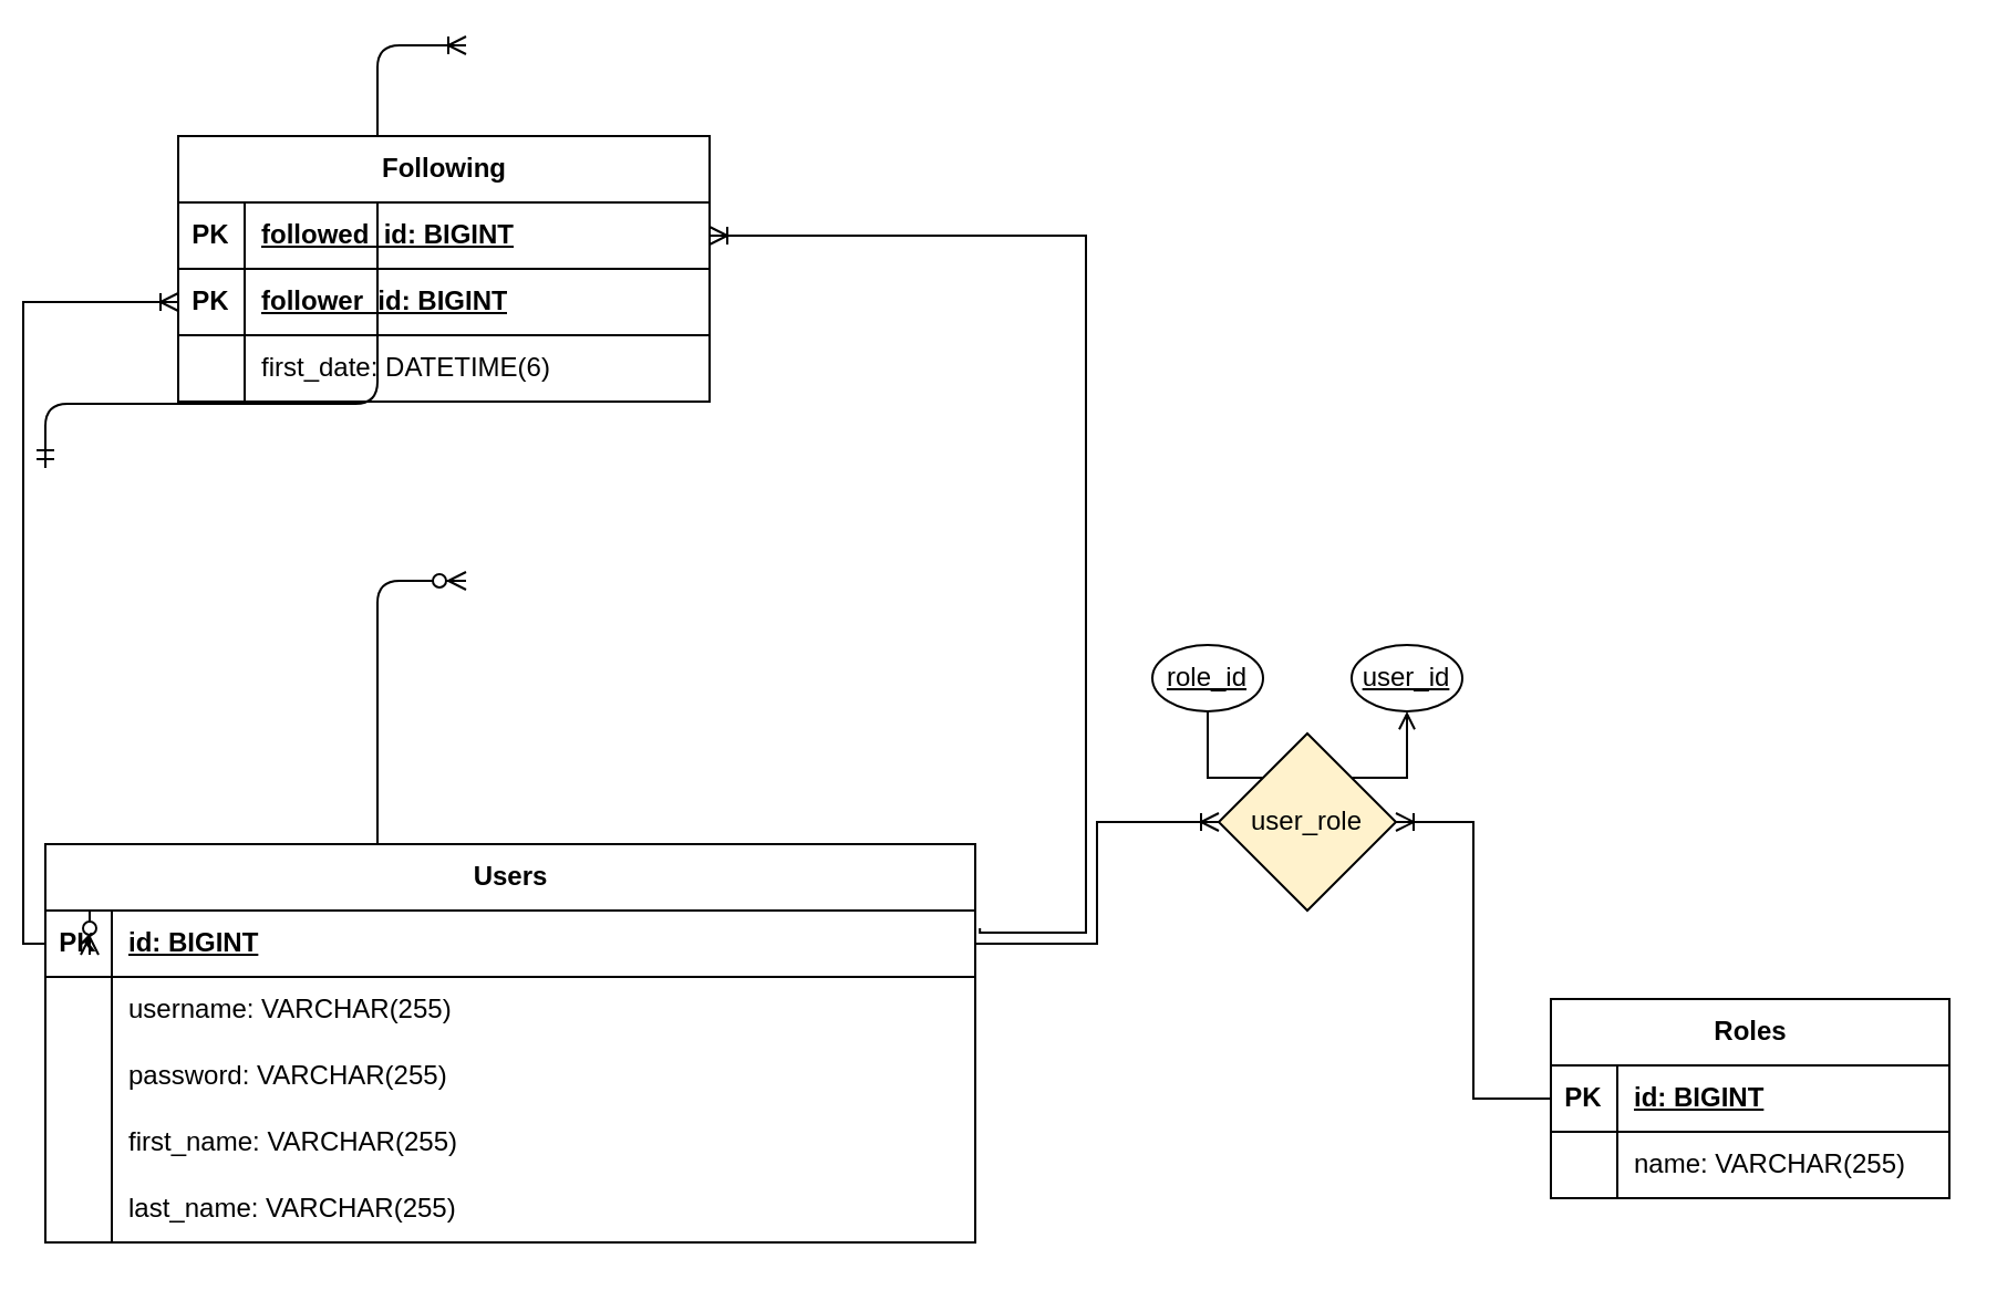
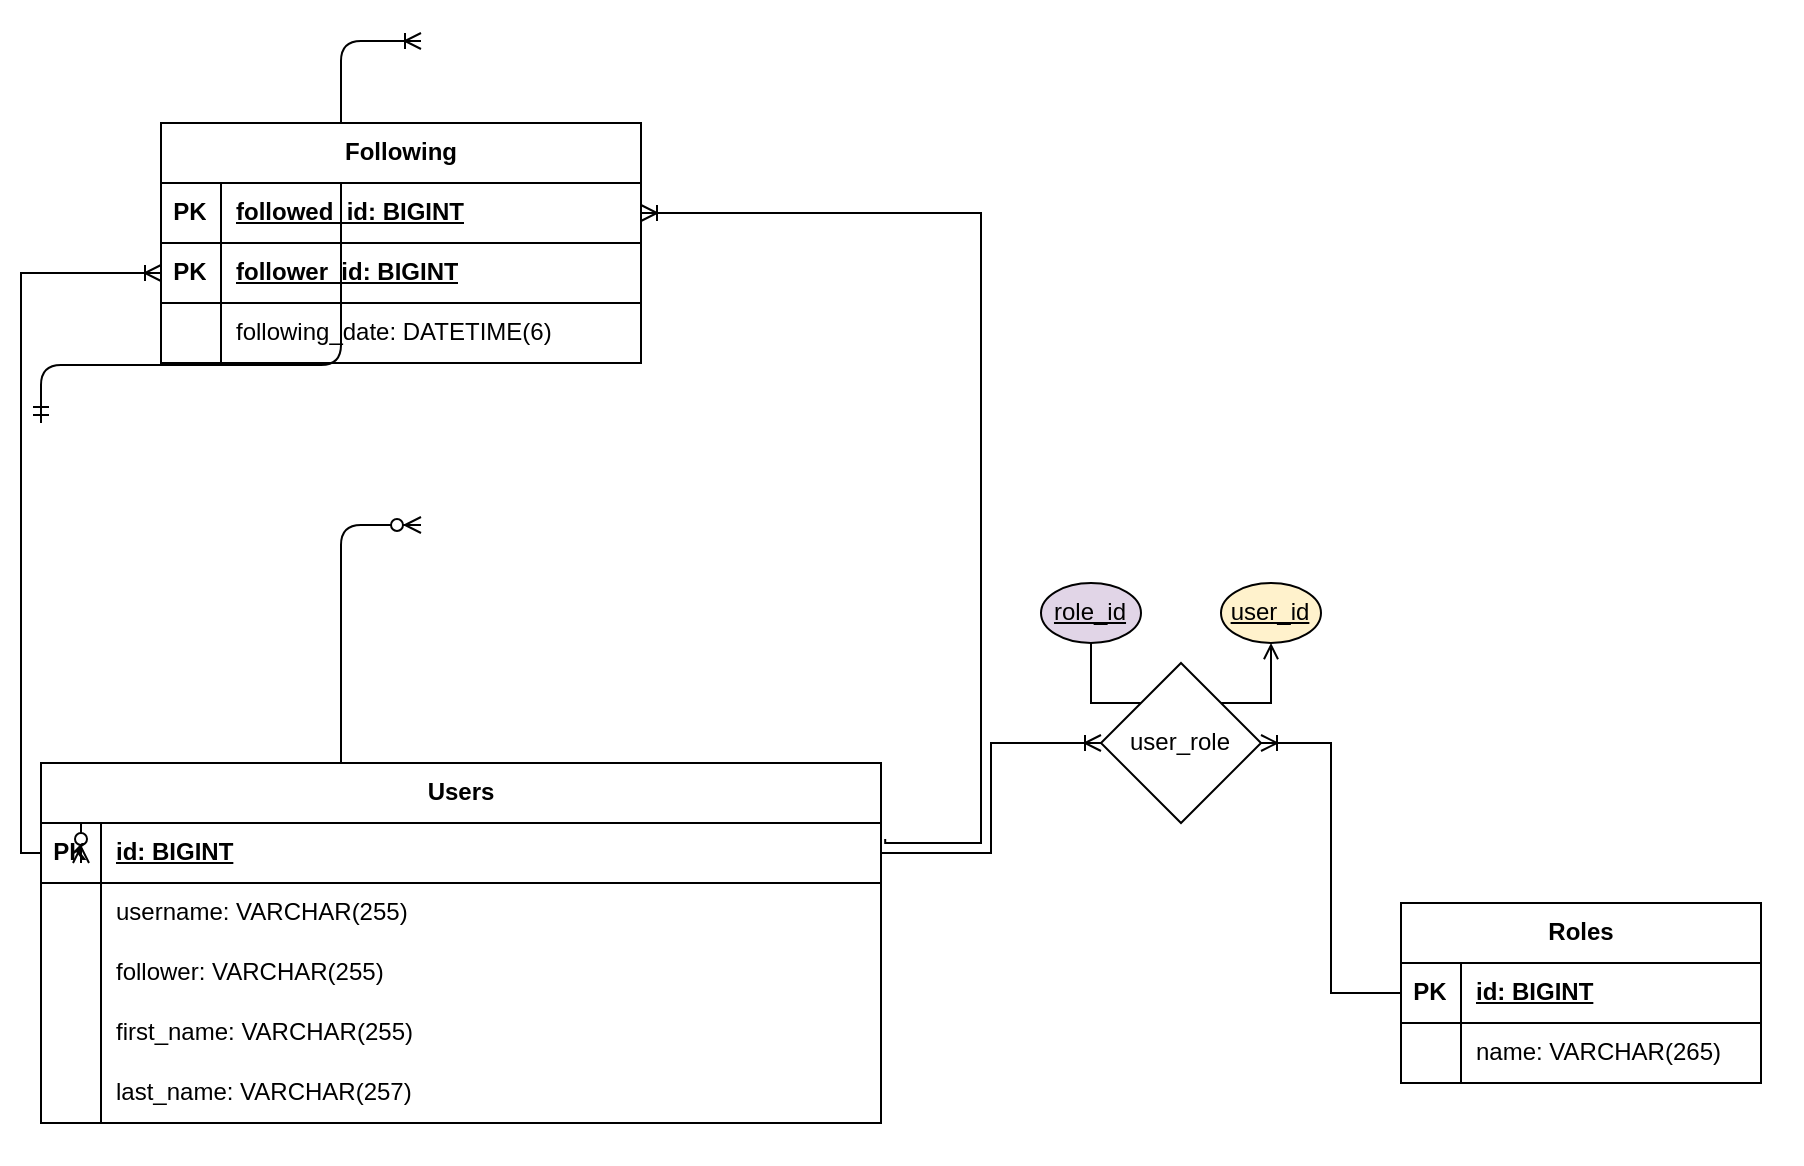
- <mxCell id="41" value="first_date: DATETIME(6)" style="shape=partialRectangle;connectable=0;fillColor=none;top=0;left=0;bottom=0;right=0;align=left;spacingLeft=6;overflow=hidden;whiteSpace=wrap;html=1;" vertex="1" parent="39"><mxGeometry x="30" width="210" height="30" as="geometry"><mxRectangle width="210" height="30" as="alternateBounds" /></mxGeometry></mxCell>
+ <mxCell id="41" value="following_date: DATETIME(6)" style="shape=partialRectangle;connectable=0;fillColor=none;top=0;left=0;bottom=0;right=0;align=left;spacingLeft=6;overflow=hidden;whiteSpace=wrap;html=1;" vertex="1" parent="39"><mxGeometry x="30" width="210" height="30" as="geometry"><mxRectangle width="210" height="30" as="alternateBounds" /></mxGeometry></mxCell>
- <mxCell id="30" value="&lt;u&gt;role_id&lt;/u&gt;" style="ellipse;whiteSpace=wrap;html=1;" vertex="1" parent="1"><mxGeometry x="520" y="291" width="50" height="30" as="geometry" /></mxCell>
+ <mxCell id="30" value="&lt;u&gt;role_id&lt;/u&gt;" style="ellipse;whiteSpace=wrap;html=1;fillColor=#e1d5e7;" vertex="1" parent="1"><mxGeometry x="520" y="291" width="50" height="30" as="geometry" /></mxCell>
- <mxCell id="31" value="&lt;u&gt;user_id&lt;/u&gt;" style="ellipse;whiteSpace=wrap;html=1;" vertex="1" parent="1"><mxGeometry x="610" y="291" width="50" height="30" as="geometry" /></mxCell>
+ <mxCell id="31" value="&lt;u&gt;user_id&lt;/u&gt;" style="ellipse;whiteSpace=wrap;html=1;fillColor=#fff2cc;" vertex="1" parent="1"><mxGeometry x="610" y="291" width="50" height="30" as="geometry" /></mxCell>
- <mxCell id="29" value="user_role" style="rhombus;whiteSpace=wrap;html=1;fillColor=#fff2cc;" vertex="1" parent="1"><mxGeometry x="550" y="331" width="80" height="80" as="geometry" /></mxCell>
+ <mxCell id="29" value="user_role" style="rhombus;whiteSpace=wrap;html=1;" vertex="1" parent="1"><mxGeometry x="550" y="331" width="80" height="80" as="geometry" /></mxCell>
- <mxCell id="13" value="password: VARCHAR(255)" style="shape=partialRectangle;connectable=0;fillColor=none;top=0;left=0;bottom=0;right=0;align=left;spacingLeft=6;overflow=hidden;whiteSpace=wrap;html=1;" vertex="1" parent="11"><mxGeometry x="30" width="390" height="30" as="geometry"><mxRectangle width="390" height="30" as="alternateBounds" /></mxGeometry></mxCell>
+ <mxCell id="13" value="follower: VARCHAR(255)" style="shape=partialRectangle;connectable=0;fillColor=none;top=0;left=0;bottom=0;right=0;align=left;spacingLeft=6;overflow=hidden;whiteSpace=wrap;html=1;" vertex="1" parent="11"><mxGeometry x="30" width="390" height="30" as="geometry"><mxRectangle width="390" height="30" as="alternateBounds" /></mxGeometry></mxCell>
- <mxCell id="26" value="name: VARCHAR(255)" style="shape=partialRectangle;connectable=0;fillColor=none;top=0;left=0;bottom=0;right=0;align=left;spacingLeft=6;overflow=hidden;whiteSpace=wrap;html=1;" vertex="1" parent="24"><mxGeometry x="30" width="150" height="30" as="geometry"><mxRectangle width="150" height="30" as="alternateBounds" /></mxGeometry></mxCell>
+ <mxCell id="26" value="name: VARCHAR(265)" style="shape=partialRectangle;connectable=0;fillColor=none;top=0;left=0;bottom=0;right=0;align=left;spacingLeft=6;overflow=hidden;whiteSpace=wrap;html=1;" vertex="1" parent="24"><mxGeometry x="30" width="150" height="30" as="geometry"><mxRectangle width="150" height="30" as="alternateBounds" /></mxGeometry></mxCell>
- <mxCell id="19" value="last_name: VARCHAR(255)" style="shape=partialRectangle;connectable=0;fillColor=none;top=0;left=0;bottom=0;right=0;align=left;spacingLeft=6;overflow=hidden;whiteSpace=wrap;html=1;" vertex="1" parent="17"><mxGeometry x="30" width="390" height="30" as="geometry"><mxRectangle width="390" height="30" as="alternateBounds" /></mxGeometry></mxCell>
+ <mxCell id="19" value="last_name: VARCHAR(257)" style="shape=partialRectangle;connectable=0;fillColor=none;top=0;left=0;bottom=0;right=0;align=left;spacingLeft=6;overflow=hidden;whiteSpace=wrap;html=1;" vertex="1" parent="17"><mxGeometry x="30" width="390" height="30" as="geometry"><mxRectangle width="390" height="30" as="alternateBounds" /></mxGeometry></mxCell>
